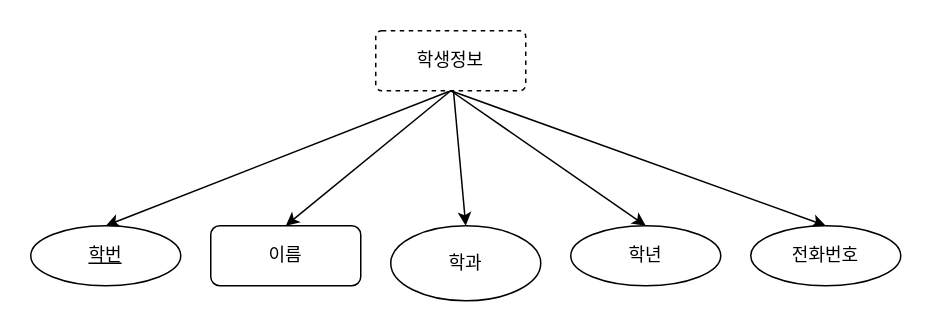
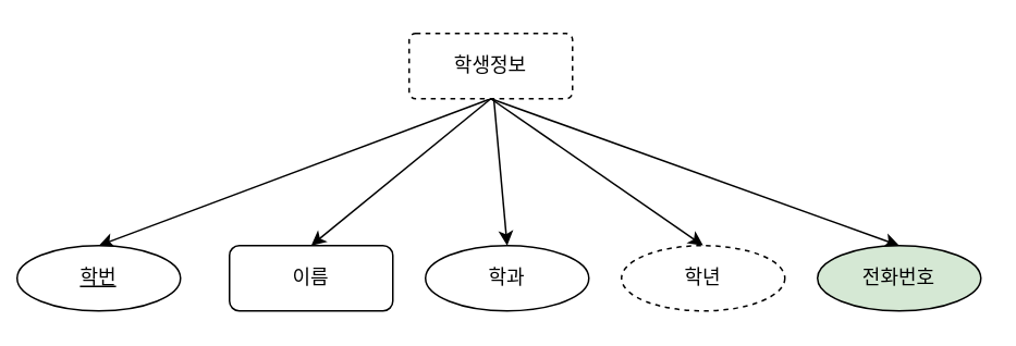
- <mxCell id="8" value="학번" style="ellipse;whiteSpace=wrap;html=1;align=center;fontStyle=4;" vertex="1" parent="1"><mxGeometry x="20" y="150" width="100" height="40" as="geometry" /></mxCell>
+ <mxCell id="8" value="학번" style="ellipse;whiteSpace=wrap;html=1;align=center;fontStyle=4;" vertex="1" parent="1"><mxGeometry x="10" y="150" width="100" height="40" as="geometry" /></mxCell>
- <mxCell id="11" value="학년" style="ellipse;whiteSpace=wrap;html=1;align=center;" vertex="1" parent="1"><mxGeometry x="380" y="150" width="100" height="40" as="geometry" /></mxCell>
+ <mxCell id="11" value="학년" style="ellipse;whiteSpace=wrap;html=1;align=center;dashed=1;" vertex="1" parent="1"><mxGeometry x="380" y="150" width="100" height="40" as="geometry" /></mxCell>
- <mxCell id="12" value="전화번호" style="ellipse;whiteSpace=wrap;html=1;align=center;" vertex="1" parent="1"><mxGeometry x="500" y="150" width="100" height="40" as="geometry" /></mxCell>
+ <mxCell id="12" value="전화번호" style="ellipse;whiteSpace=wrap;html=1;align=center;fillColor=#d5e8d4;" vertex="1" parent="1"><mxGeometry x="500" y="150" width="100" height="40" as="geometry" /></mxCell>
- <mxCell id="10" value="학과" style="ellipse;whiteSpace=wrap;html=1;align=center;" vertex="1" parent="1"><mxGeometry x="260" y="150" width="100" height="50" as="geometry" /></mxCell>
+ <mxCell id="10" value="학과" style="ellipse;whiteSpace=wrap;html=1;align=center;" vertex="1" parent="1"><mxGeometry x="260" y="150" width="100" height="40" as="geometry" /></mxCell>
